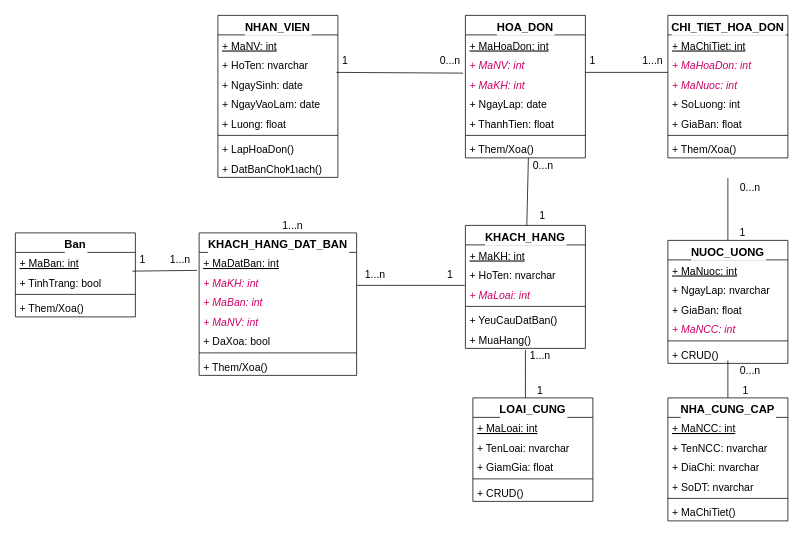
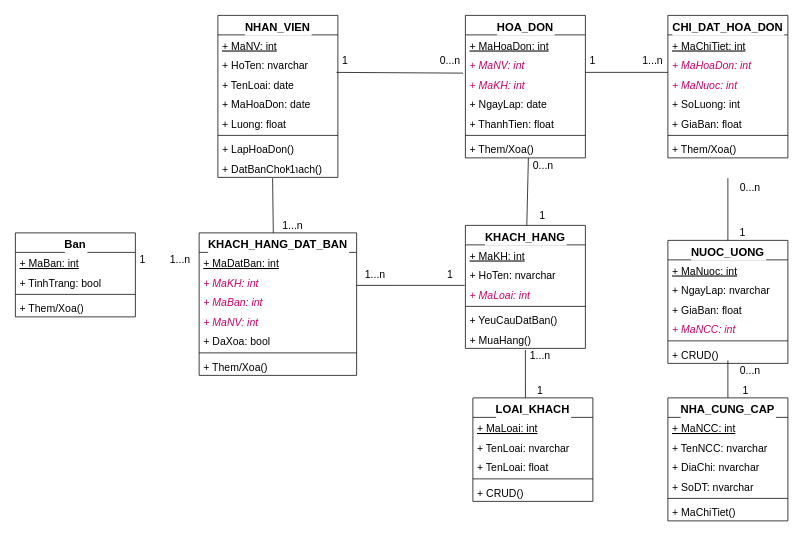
- <mxCell id="19" value="CHI_TIET_HOA_DON" style="swimlane;fontStyle=1;align=center;verticalAlign=top;childLayout=stackLayout;horizontal=1;startSize=26;horizontalStack=0;resizeParent=1;resizeParentMax=0;resizeLast=0;collapsible=1;marginBottom=0;labelBackgroundColor=#ffffff;fontSize=15;fontColor=#000000;" parent="1" vertex="1"><mxGeometry x="890" y="20" width="160" height="190" as="geometry" /></mxCell>
+ <mxCell id="19" value="CHI_DAT_HOA_DON" style="swimlane;fontStyle=1;align=center;verticalAlign=top;childLayout=stackLayout;horizontal=1;startSize=26;horizontalStack=0;resizeParent=1;resizeParentMax=0;resizeLast=0;collapsible=1;marginBottom=0;labelBackgroundColor=#ffffff;fontSize=15;fontColor=#000000;" parent="1" vertex="1"><mxGeometry x="890" y="20" width="160" height="190" as="geometry" /></mxCell>
- <mxCell id="5" value="+ NgaySinh: date" style="text;strokeColor=none;fillColor=none;align=left;verticalAlign=top;spacingLeft=4;spacingRight=4;overflow=hidden;rotatable=0;points=[[0,0.5],[1,0.5]];portConstraint=eastwest;fontSize=14;" parent="2" vertex="1"><mxGeometry y="78" width="160" height="26" as="geometry" /></mxCell>
+ <mxCell id="5" value="+ TenLoai: date" style="text;strokeColor=none;fillColor=none;align=left;verticalAlign=top;spacingLeft=4;spacingRight=4;overflow=hidden;rotatable=0;points=[[0,0.5],[1,0.5]];portConstraint=eastwest;fontSize=14;" parent="2" vertex="1"><mxGeometry y="78" width="160" height="26" as="geometry" /></mxCell>
- <mxCell id="6" value="+ NgayVaoLam: date" style="text;strokeColor=none;fillColor=none;align=left;verticalAlign=top;spacingLeft=4;spacingRight=4;overflow=hidden;rotatable=0;points=[[0,0.5],[1,0.5]];portConstraint=eastwest;fontSize=14;" parent="2" vertex="1"><mxGeometry y="104" width="160" height="26" as="geometry" /></mxCell>
+ <mxCell id="6" value="+ MaHoaDon: date" style="text;strokeColor=none;fillColor=none;align=left;verticalAlign=top;spacingLeft=4;spacingRight=4;overflow=hidden;rotatable=0;points=[[0,0.5],[1,0.5]];portConstraint=eastwest;fontSize=14;" parent="2" vertex="1"><mxGeometry y="104" width="160" height="26" as="geometry" /></mxCell>
+ <mxCell id="57" value="" style="endArrow=none;html=1;fontSize=14;fontColor=#CC0066;exitX=0.471;exitY=0;exitDx=0;exitDy=0;exitPerimeter=0;entryX=0.456;entryY=1.038;entryDx=0;entryDy=0;entryPerimeter=0;" parent="1" source="48" target="10" edge="1"><mxGeometry width="50" height="50" relative="1" as="geometry"><mxPoint x="480" y="330" as="sourcePoint" /><mxPoint x="364" y="220" as="targetPoint" /></mxGeometry></mxCell>
- <mxCell id="58" value="" style="endArrow=none;html=1;fontSize=14;fontColor=#CC0066;entryX=0.975;entryY=-0.038;entryDx=0;entryDy=0;entryPerimeter=0;exitX=-0.014;exitY=0.923;exitDx=0;exitDy=0;exitPerimeter=0;" parent="1" source="49" target="45" edge="1"><mxGeometry width="50" height="50" relative="1" as="geometry"><mxPoint x="480" y="330" as="sourcePoint" /><mxPoint x="530" y="280" as="targetPoint" /></mxGeometry></mxCell>
- <mxCell id="85" value="LOAI_CUNG" style="swimlane;fontStyle=1;align=center;verticalAlign=top;childLayout=stackLayout;horizontal=1;startSize=26;horizontalStack=0;resizeParent=1;resizeParentMax=0;resizeLast=0;collapsible=1;marginBottom=0;labelBackgroundColor=#ffffff;fontSize=15;fontColor=#000000;" parent="1" vertex="1"><mxGeometry x="630" y="530" width="160" height="138" as="geometry" /></mxCell>
+ <mxCell id="85" value="LOAI_KHACH" style="swimlane;fontStyle=1;align=center;verticalAlign=top;childLayout=stackLayout;horizontal=1;startSize=26;horizontalStack=0;resizeParent=1;resizeParentMax=0;resizeLast=0;collapsible=1;marginBottom=0;labelBackgroundColor=#ffffff;fontSize=15;fontColor=#000000;" parent="1" vertex="1"><mxGeometry x="630" y="530" width="160" height="138" as="geometry" /></mxCell>
- <mxCell id="88" value="+ GiamGia: float" style="text;strokeColor=none;fillColor=none;align=left;verticalAlign=top;spacingLeft=4;spacingRight=4;overflow=hidden;rotatable=0;points=[[0,0.5],[1,0.5]];portConstraint=eastwest;fontSize=14;" parent="85" vertex="1"><mxGeometry y="78" width="160" height="26" as="geometry" /></mxCell>
+ <mxCell id="88" value="+ TenLoai: float" style="text;strokeColor=none;fillColor=none;align=left;verticalAlign=top;spacingLeft=4;spacingRight=4;overflow=hidden;rotatable=0;points=[[0,0.5],[1,0.5]];portConstraint=eastwest;fontSize=14;" parent="85" vertex="1"><mxGeometry y="78" width="160" height="26" as="geometry" /></mxCell>
